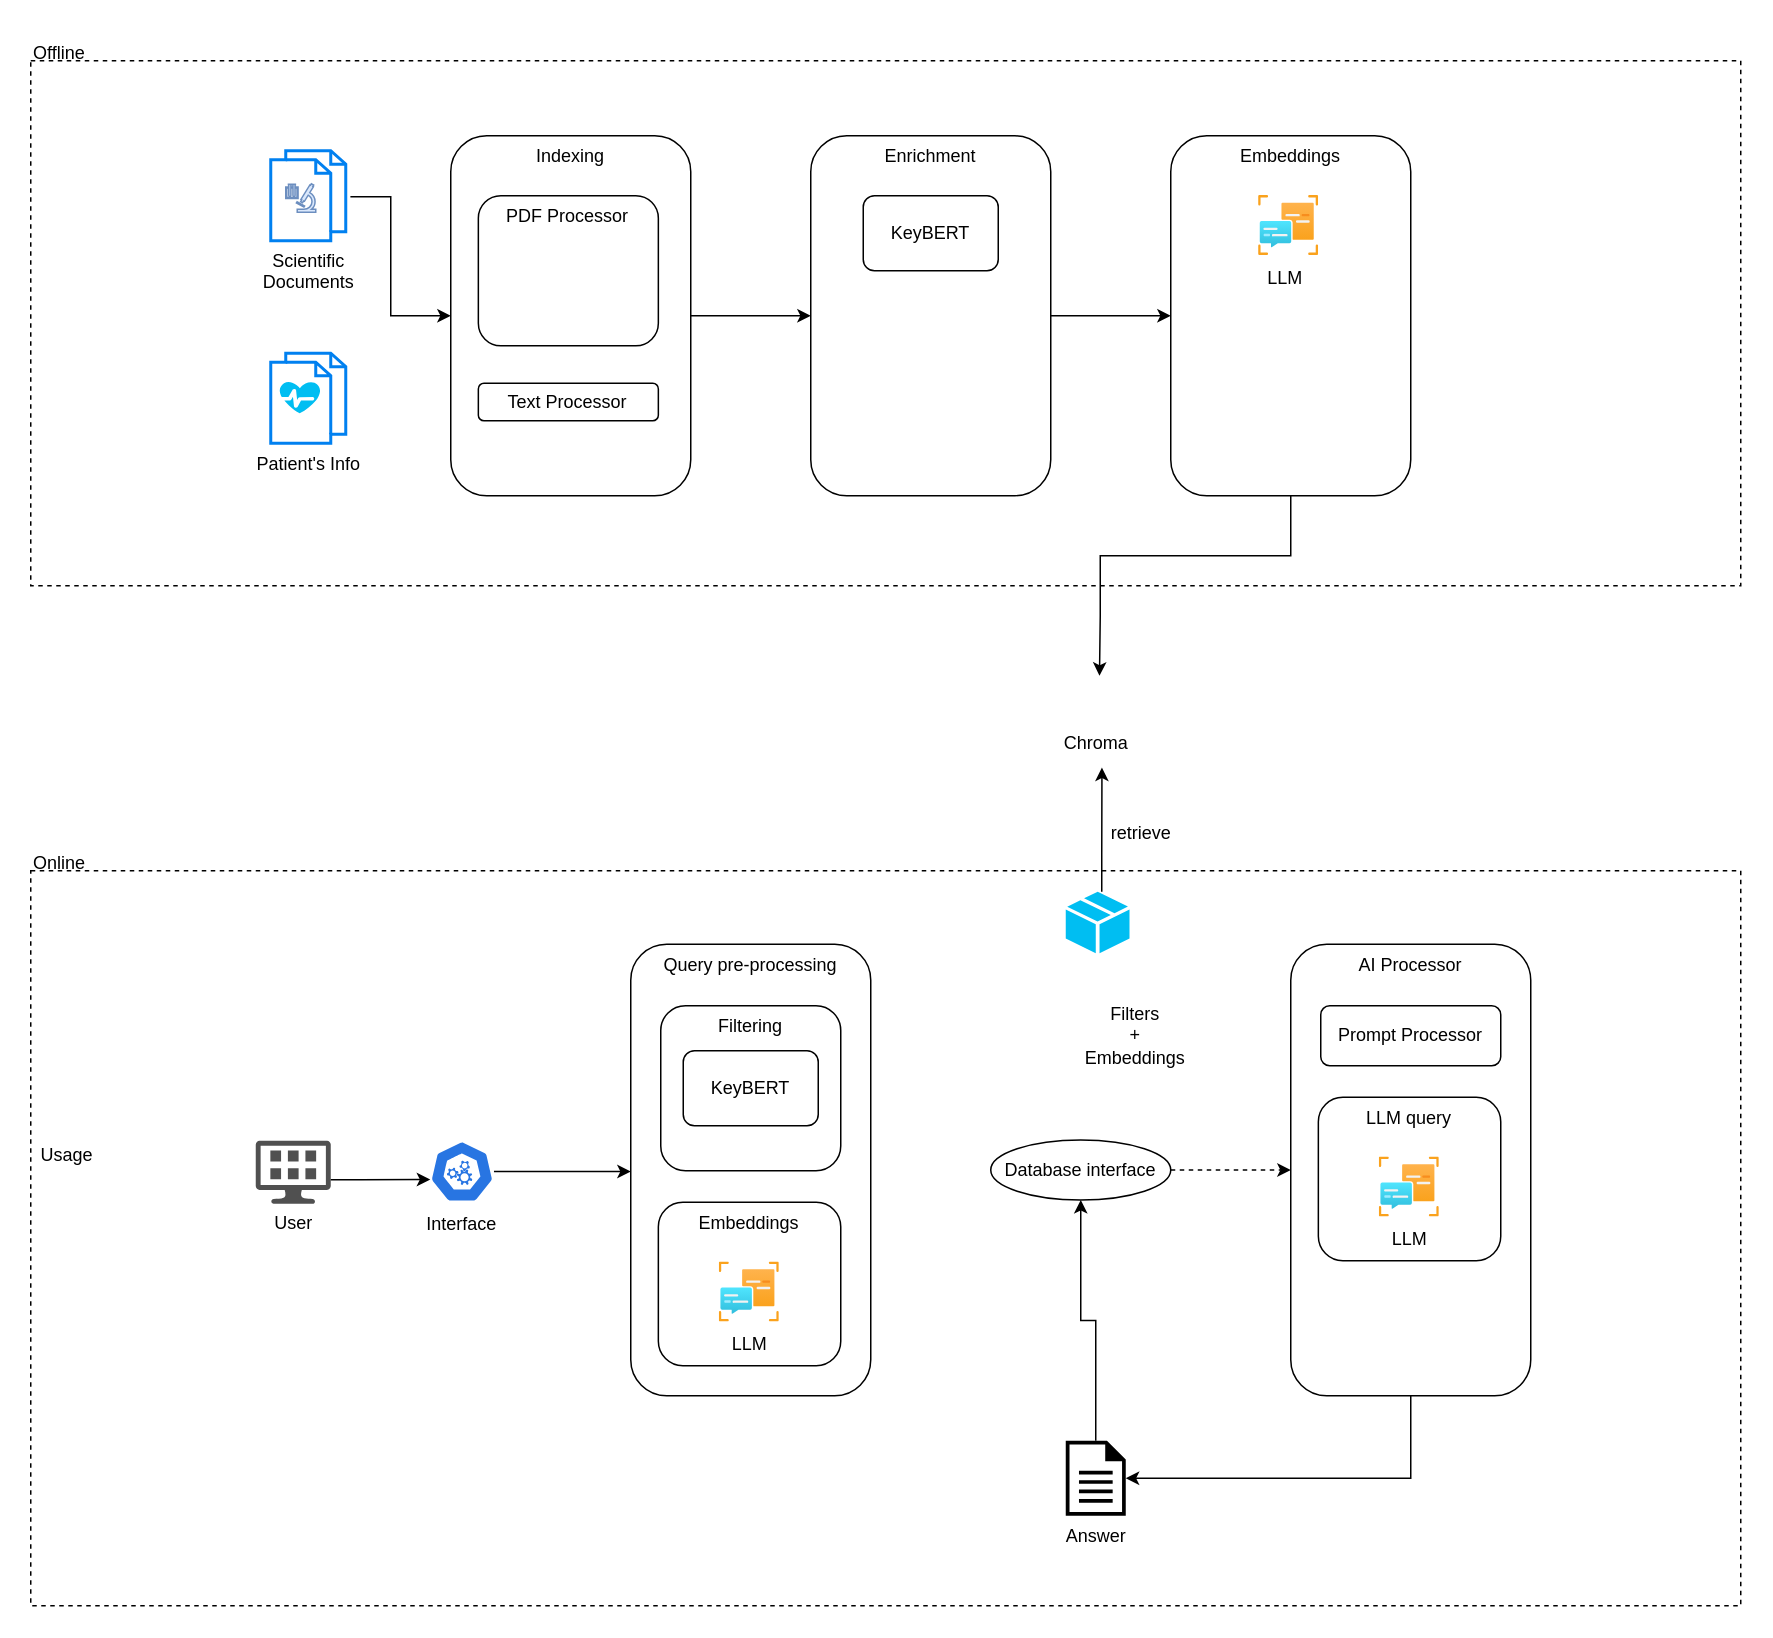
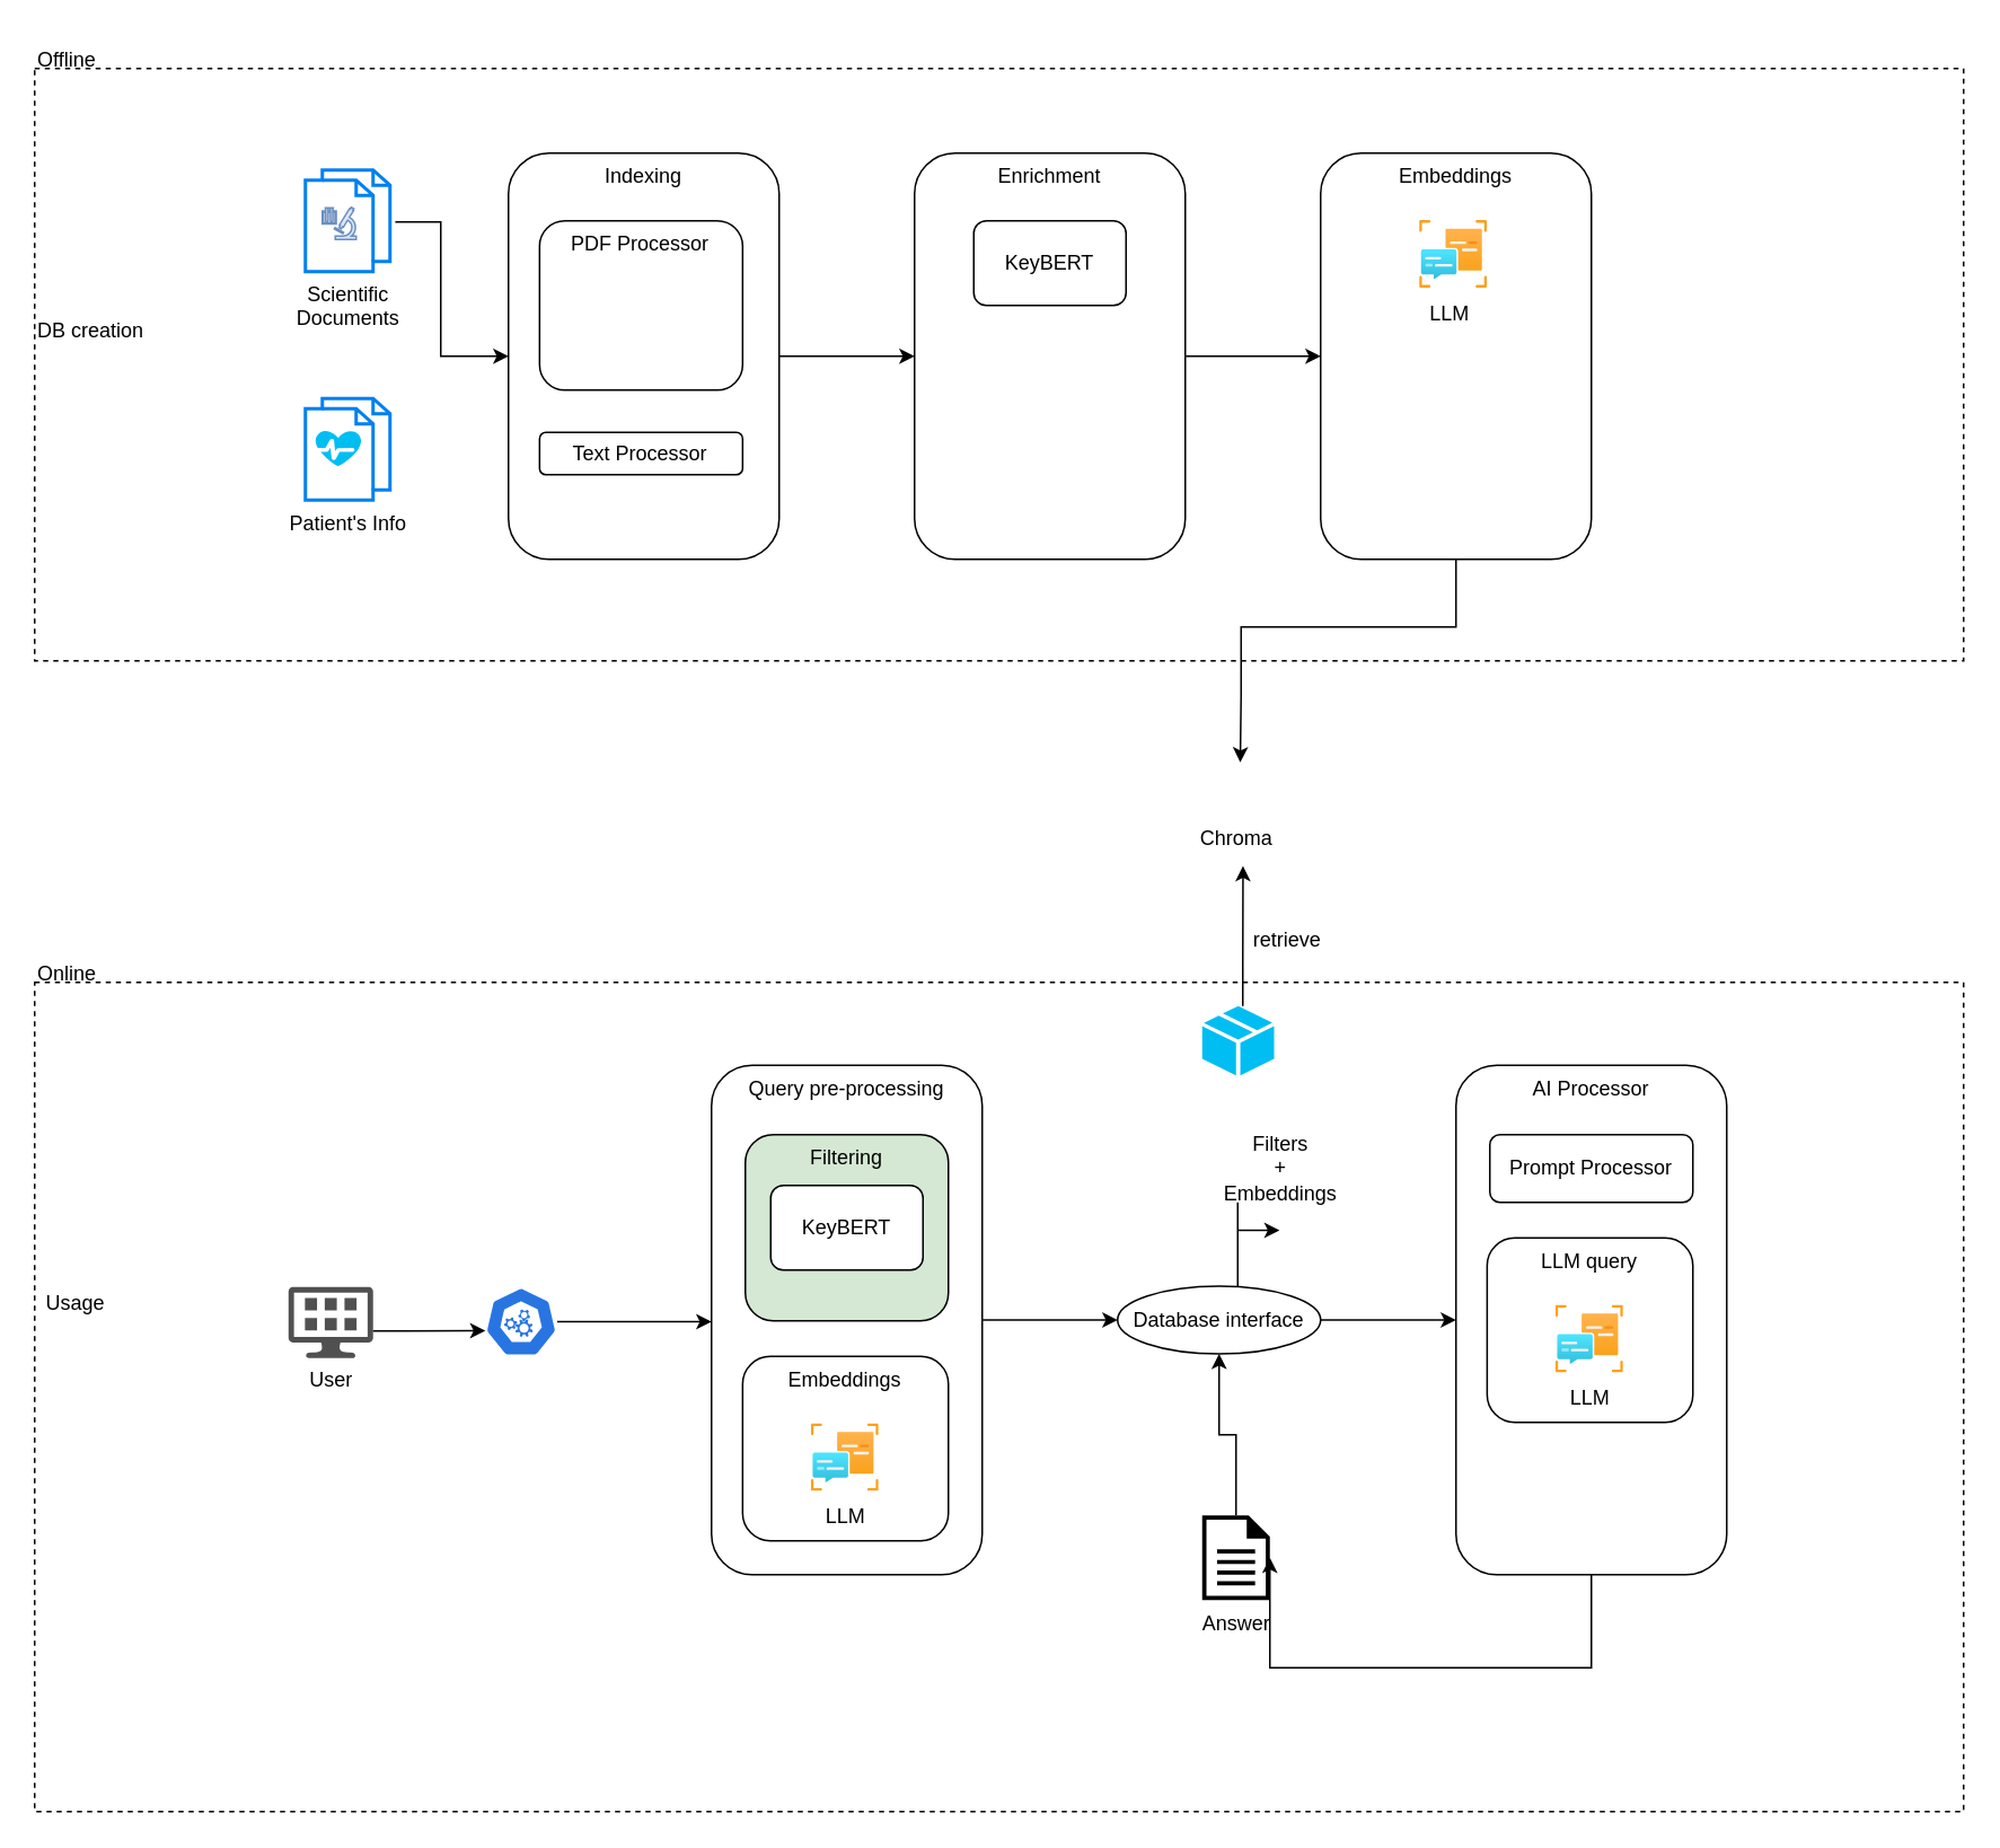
+ <mxCell id="56" value="DB creation" style="text;html=1;align=left;verticalAlign=middle;resizable=0;points=[];autosize=1;strokeColor=none;fillColor=none;" vertex="1" parent="1"><mxGeometry x="20" y="180" width="90" height="30" as="geometry" /></mxCell>
- <mxCell id="30" value="Filtering" style="rounded=1;whiteSpace=wrap;html=1;verticalAlign=top;" vertex="1" parent="1"><mxGeometry x="440" y="670" width="120" height="110" as="geometry" /></mxCell>
+ <mxCell id="30" value="Filtering" style="rounded=1;whiteSpace=wrap;html=1;verticalAlign=top;fillColor=#d5e8d4;" vertex="1" parent="1"><mxGeometry x="440" y="670" width="120" height="110" as="geometry" /></mxCell>
+ <mxCell id="36" style="edgeStyle=orthogonalEdgeStyle;rounded=0;orthogonalLoop=1;jettySize=auto;html=1;entryX=0.494;entryY=1.108;entryDx=0;entryDy=0;entryPerimeter=0;" edge="1" parent="1" source="37" target="50"><mxGeometry relative="1" as="geometry"><mxPoint x="686" y="640" as="targetPoint" /><Array as="points"><mxPoint x="731" y="710" /><mxPoint x="731" y="710" /></Array></mxGeometry></mxCell>
+ <mxCell id="5" style="edgeStyle=orthogonalEdgeStyle;rounded=0;orthogonalLoop=1;jettySize=auto;html=1;" edge="1" parent="1" source="6" target="37"><mxGeometry relative="1" as="geometry" /></mxCell>
- <mxCell id="35" style="edgeStyle=orthogonalEdgeStyle;rounded=0;orthogonalLoop=1;jettySize=auto;html=1;entryX=0;entryY=0.5;entryDx=0;entryDy=0;dashed=1;" edge="1" parent="1" source="37" target="4"><mxGeometry relative="1" as="geometry" /></mxCell>
+ <mxCell id="35" style="edgeStyle=orthogonalEdgeStyle;rounded=0;orthogonalLoop=1;jettySize=auto;html=1;entryX=0;entryY=0.5;entryDx=0;entryDy=0;" edge="1" parent="1" source="37" target="4"><mxGeometry relative="1" as="geometry" /></mxCell>
- <mxCell id="19" value="Interface" style="text;html=1;align=center;verticalAlign=middle;resizable=0;points=[];autosize=1;strokeColor=none;fillColor=none;" parent="1" vertex="1"><mxGeometry x="272.46" y="801" width="70" height="30" as="geometry" /></mxCell>
- <mxCell id="17" value="&lt;div&gt;Answer&lt;/div&gt;" style="sketch=0;aspect=fixed;pointerEvents=1;shadow=0;dashed=0;html=1;strokeColor=none;labelPosition=center;verticalLabelPosition=bottom;verticalAlign=top;align=center;fillColor=#000000;shape=mxgraph.mscae.enterprise.document" parent="1" vertex="1"><mxGeometry x="710" y="960" width="40" height="50" as="geometry" /></mxCell>
+ <mxCell id="17" value="&lt;div&gt;Answer&lt;/div&gt;" style="sketch=0;aspect=fixed;pointerEvents=1;shadow=0;dashed=0;html=1;strokeColor=none;labelPosition=center;verticalLabelPosition=bottom;verticalAlign=top;align=center;fillColor=#000000;shape=mxgraph.mscae.enterprise.document" parent="1" vertex="1"><mxGeometry x="710" y="895" width="40" height="50" as="geometry" /></mxCell>
